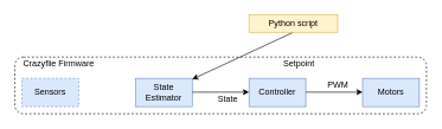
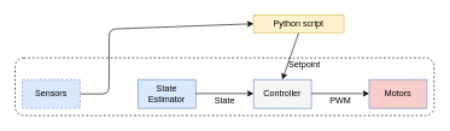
- <mxCell id="9" value="" style="endArrow=classic;html=1;exitX=0.5;exitY=1;exitDx=0;exitDy=0;" parent="1" source="14" target="4" edge="1"><mxGeometry width="50" height="50" relative="1" as="geometry"><mxPoint x="390" y="70" as="sourcePoint" /><mxPoint x="220" y="160" as="targetPoint" /></mxGeometry></mxCell>
+ <mxCell id="9" value="" style="endArrow=classic;html=1;exitX=0.5;exitY=1;exitDx=0;exitDy=0;entryX=0.5;entryY=0;entryDx=0;entryDy=0;" parent="1" source="14" target="5" edge="1"><mxGeometry width="50" height="50" relative="1" as="geometry"><mxPoint x="390" y="70" as="sourcePoint" /><mxPoint x="220" y="160" as="targetPoint" /></mxGeometry></mxCell>
+ <mxCell id="15" value="" style="endArrow=classic;html=1;exitX=1;exitY=0.5;exitDx=0;exitDy=0;entryX=0;entryY=0.5;entryDx=0;entryDy=0;" edge="1" parent="1" source="3" target="14"><mxGeometry width="50" height="50" relative="1" as="geometry"><mxPoint x="180" y="90" as="sourcePoint" /><mxPoint x="230" y="40" as="targetPoint" /><Array as="points"><mxPoint x="150" y="130" /><mxPoint x="150" y="40" /></Array></mxGeometry></mxCell>
- <mxCell id="13" value="Crazyflie Firmware" style="text;html=1;align=left;verticalAlign=middle;resizable=0;points=[];autosize=1;" parent="1" vertex="1"><mxGeometry x="30" y="80" width="120" height="20" as="geometry" /></mxCell>
- <mxCell id="12" value="PWM" style="text;html=1;align=center;verticalAlign=middle;resizable=0;points=[];autosize=1;" parent="1" vertex="1"><mxGeometry x="455" y="110" width="40" height="20" as="geometry" /></mxCell>
+ <mxCell id="12" value="PWM" style="text;html=1;align=center;verticalAlign=middle;resizable=0;points=[];autosize=1;" parent="1" vertex="1"><mxGeometry x="450" y="130" width="40" height="20" as="geometry" /></mxCell>
- <mxCell id="5" value="Controller" style="rounded=0;whiteSpace=wrap;html=1;fillColor=#dae8fc;strokeColor=#6c8ebf;" parent="1" vertex="1"><mxGeometry x="350" y="110" width="80" height="40" as="geometry" /></mxCell>
+ <mxCell id="5" value="Controller" style="rounded=0;whiteSpace=wrap;html=1;fillColor=#f5f5f5;strokeColor=#6c8ebf;" parent="1" vertex="1"><mxGeometry x="350" y="110" width="80" height="40" as="geometry" /></mxCell>
- <mxCell id="6" value="Motors" style="rounded=0;whiteSpace=wrap;html=1;fillColor=#dae8fc;strokeColor=#6c8ebf;" parent="1" vertex="1"><mxGeometry x="510" y="110" width="80" height="40" as="geometry" /></mxCell>
+ <mxCell id="6" value="Motors" style="rounded=0;whiteSpace=wrap;html=1;fillColor=#f8cecc;strokeColor=#6c8ebf;" parent="1" vertex="1"><mxGeometry x="510" y="110" width="80" height="40" as="geometry" /></mxCell>
- <mxCell id="10" value="State" style="text;html=1;align=center;verticalAlign=middle;resizable=0;points=[];autosize=1;" parent="1" vertex="1"><mxGeometry x="300" y="130" width="40" height="20" as="geometry" /></mxCell>
+ <mxCell id="10" value="State" style="text;html=1;align=center;verticalAlign=middle;resizable=0;points=[];autosize=1;" parent="1" vertex="1"><mxGeometry x="290" y="130" width="40" height="20" as="geometry" /></mxCell>
